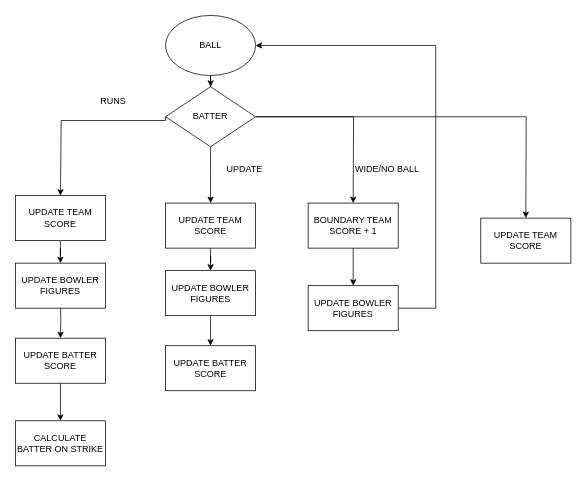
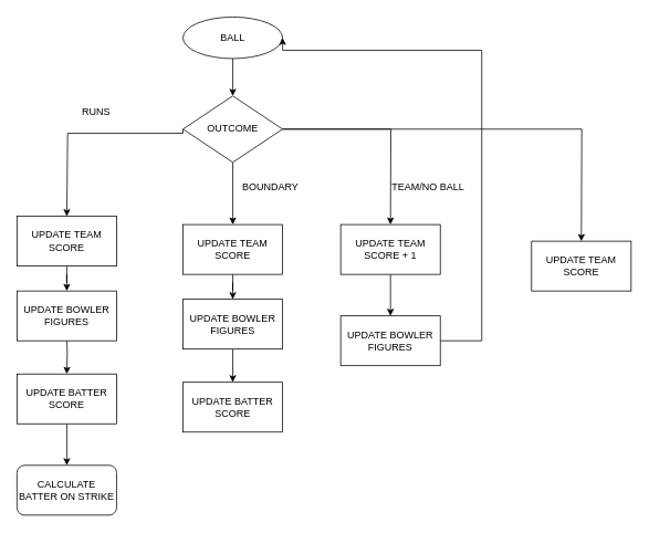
- <mxCell id="3" value="BALL" style="ellipse;whiteSpace=wrap;html=1;" vertex="1" parent="1"><mxGeometry x="220" y="20" width="120" height="80" as="geometry" /></mxCell>
+ <mxCell id="3" value="BALL" style="ellipse;whiteSpace=wrap;html=1;" vertex="1" parent="1"><mxGeometry x="220" y="20" width="120" height="50" as="geometry" /></mxCell>
- <mxCell id="15" value="RUNS" style="text;html=1;align=center;verticalAlign=middle;resizable=0;points=[];autosize=1;strokeColor=none;fillColor=none;" vertex="1" parent="1"><mxGeometry x="120" y="120" width="60" height="30" as="geometry" /></mxCell>
+ <mxCell id="15" value="RUNS" style="text;html=1;align=center;verticalAlign=middle;resizable=0;points=[];autosize=1;strokeColor=none;fillColor=none;" vertex="1" parent="1"><mxGeometry x="85" y="120" width="60" height="30" as="geometry" /></mxCell>
- <mxCell id="8" value="BATTER" style="rhombus;whiteSpace=wrap;html=1;" vertex="1" parent="1"><mxGeometry x="220" y="115" width="120" height="80" as="geometry" /></mxCell>
+ <mxCell id="8" value="OUTCOME" style="rhombus;whiteSpace=wrap;html=1;" vertex="1" parent="1"><mxGeometry x="220" y="115" width="120" height="80" as="geometry" /></mxCell>
- <mxCell id="16" value="UPDATE" style="text;html=1;align=center;verticalAlign=middle;resizable=0;points=[];autosize=1;strokeColor=none;fillColor=none;" vertex="1" parent="1"><mxGeometry x="280" y="210" width="90" height="30" as="geometry" /></mxCell>
+ <mxCell id="16" value="BOUNDARY" style="text;html=1;align=center;verticalAlign=middle;resizable=0;points=[];autosize=1;strokeColor=none;fillColor=none;" vertex="1" parent="1"><mxGeometry x="280" y="210" width="90" height="30" as="geometry" /></mxCell>
- <mxCell id="23" value="WIDE/NO BALL" style="text;html=1;align=center;verticalAlign=middle;resizable=0;points=[];autosize=1;strokeColor=none;fillColor=none;" vertex="1" parent="1"><mxGeometry x="460" y="210" width="110" height="30" as="geometry" /></mxCell>
+ <mxCell id="23" value="TEAM/NO BALL" style="text;html=1;align=center;verticalAlign=middle;resizable=0;points=[];autosize=1;strokeColor=none;fillColor=none;" vertex="1" parent="1"><mxGeometry x="460" y="210" width="110" height="30" as="geometry" /></mxCell>
- <mxCell id="19" value="BOUNDARY TEAM SCORE + 1" style="rounded=0;whiteSpace=wrap;html=1;" vertex="1" parent="1"><mxGeometry x="410" y="270" width="120" height="60" as="geometry" /></mxCell>
+ <mxCell id="19" value="UPDATE TEAM SCORE + 1" style="rounded=0;whiteSpace=wrap;html=1;" vertex="1" parent="1"><mxGeometry x="410" y="270" width="120" height="60" as="geometry" /></mxCell>
- <mxCell id="14" value="CALCULATE BATTER ON STRIKE" style="rounded=0;whiteSpace=wrap;html=1;" vertex="1" parent="1"><mxGeometry y="560" width="120" height="60" as="geometry" x="20" /></mxCell>
+ <mxCell id="14" value="CALCULATE BATTER ON STRIKE" style="whiteSpace=wrap;html=1;rounded=1;" vertex="1" parent="1"><mxGeometry y="560" width="120" height="60" as="geometry" x="20" /></mxCell>
